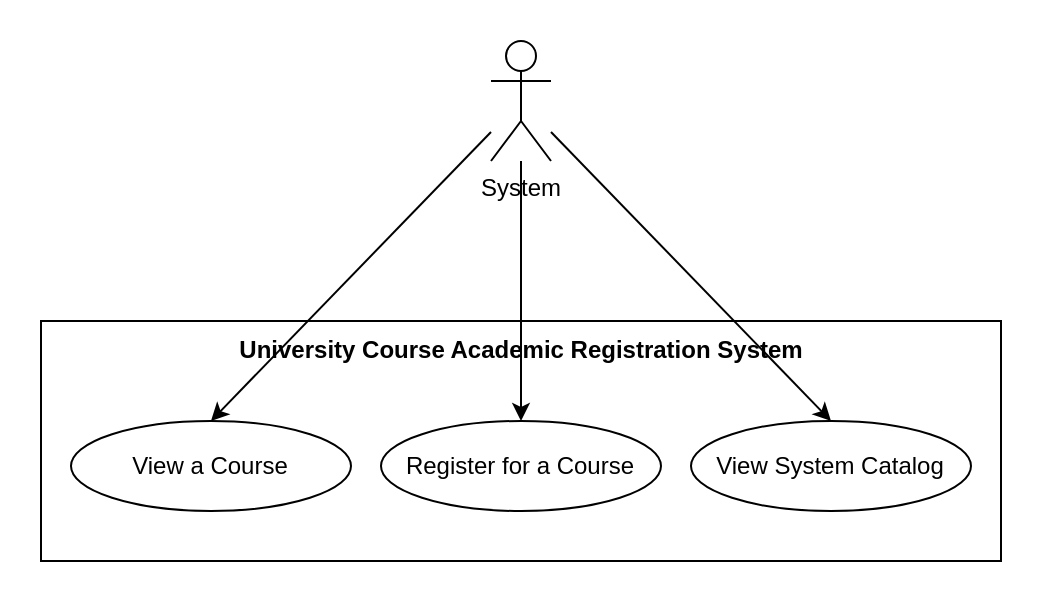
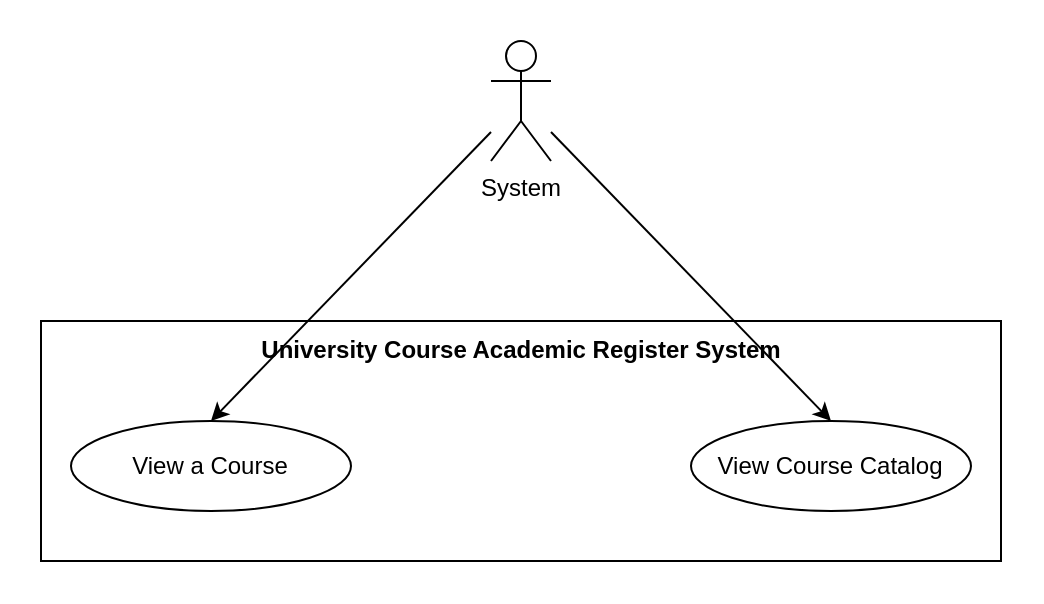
- <mxCell id="8" value="" style="endArrow=classic;html=1;" edge="1" parent="1" source="2" target="5"><mxGeometry width="50" height="50" relative="1" as="geometry"><mxPoint x="125" y="170" as="sourcePoint" /><mxPoint x="245" y="140" as="targetPoint" /></mxGeometry></mxCell>
- <mxCell id="7" value="&lt;b style=&quot;text-align: justify; background-color: initial;&quot;&gt;University Course Academic Registration System&lt;/b&gt;" style="text;html=1;align=center;verticalAlign=middle;resizable=0;points=[];autosize=1;strokeColor=none;fillColor=none;" vertex="1" parent="1"><mxGeometry x="105" y="160" width="310" height="30" as="geometry" /></mxCell>
+ <mxCell id="7" value="&lt;b style=&quot;text-align: justify; background-color: initial;&quot;&gt;University Course Academic Register System&lt;/b&gt;" style="text;html=1;align=center;verticalAlign=middle;resizable=0;points=[];autosize=1;strokeColor=none;fillColor=none;" vertex="1" parent="1"><mxGeometry x="105" y="160" width="310" height="30" as="geometry" /></mxCell>
- <mxCell id="5" value="Register for a Course" style="ellipse;whiteSpace=wrap;html=1;" vertex="1" parent="1"><mxGeometry x="190" y="210" width="140" height="45" as="geometry" /></mxCell>
- <mxCell id="4" value="View System Catalog" style="ellipse;whiteSpace=wrap;html=1;" vertex="1" parent="1"><mxGeometry x="345" y="210" width="140" height="45" as="geometry" /></mxCell>
+ <mxCell id="4" value="View Course Catalog" style="ellipse;whiteSpace=wrap;html=1;" vertex="1" parent="1"><mxGeometry x="345" y="210" width="140" height="45" as="geometry" /></mxCell>
